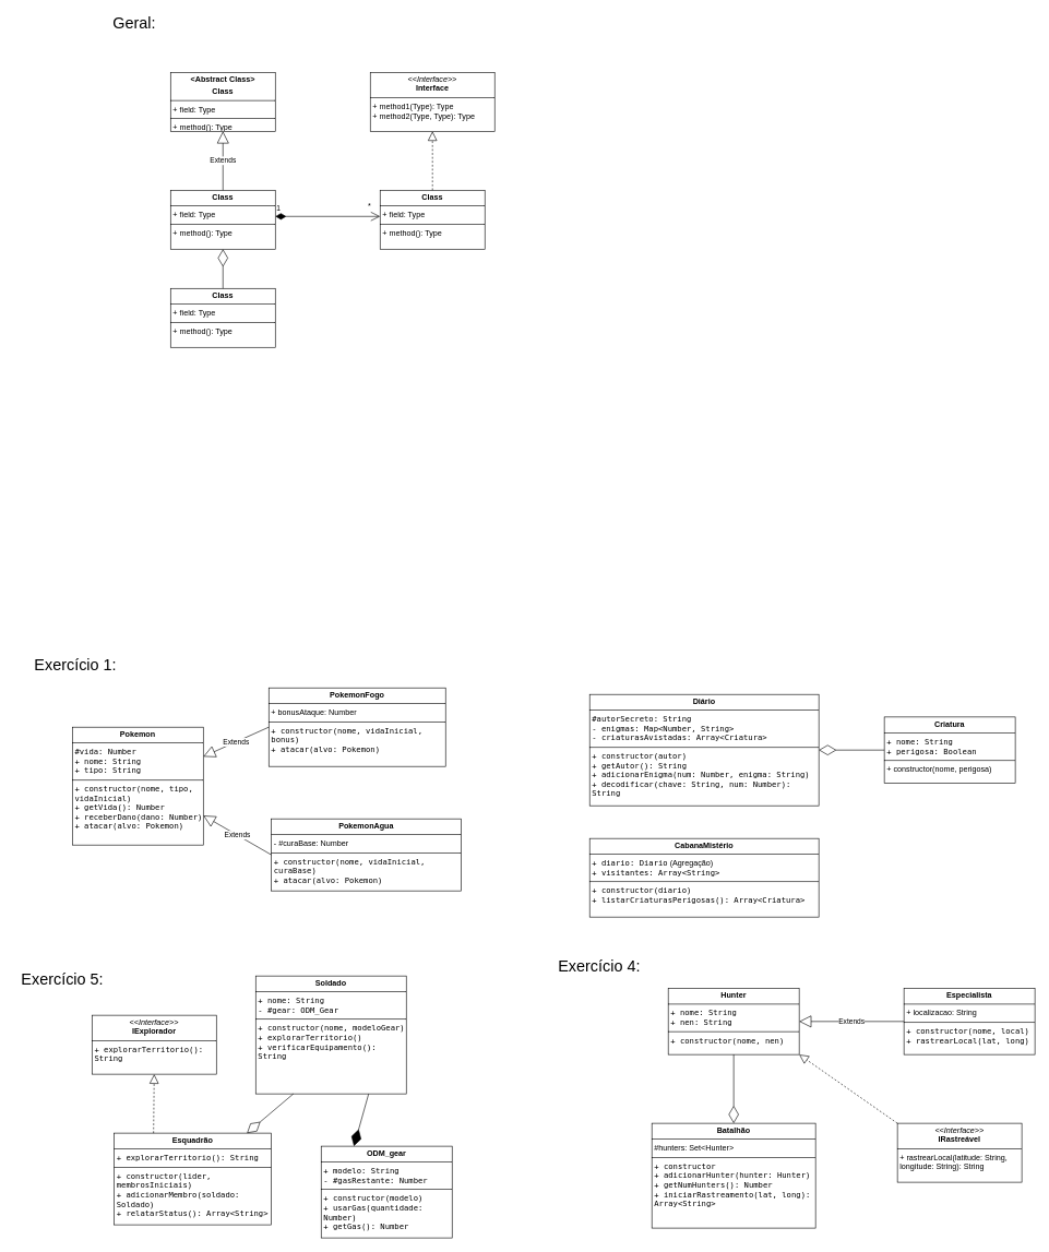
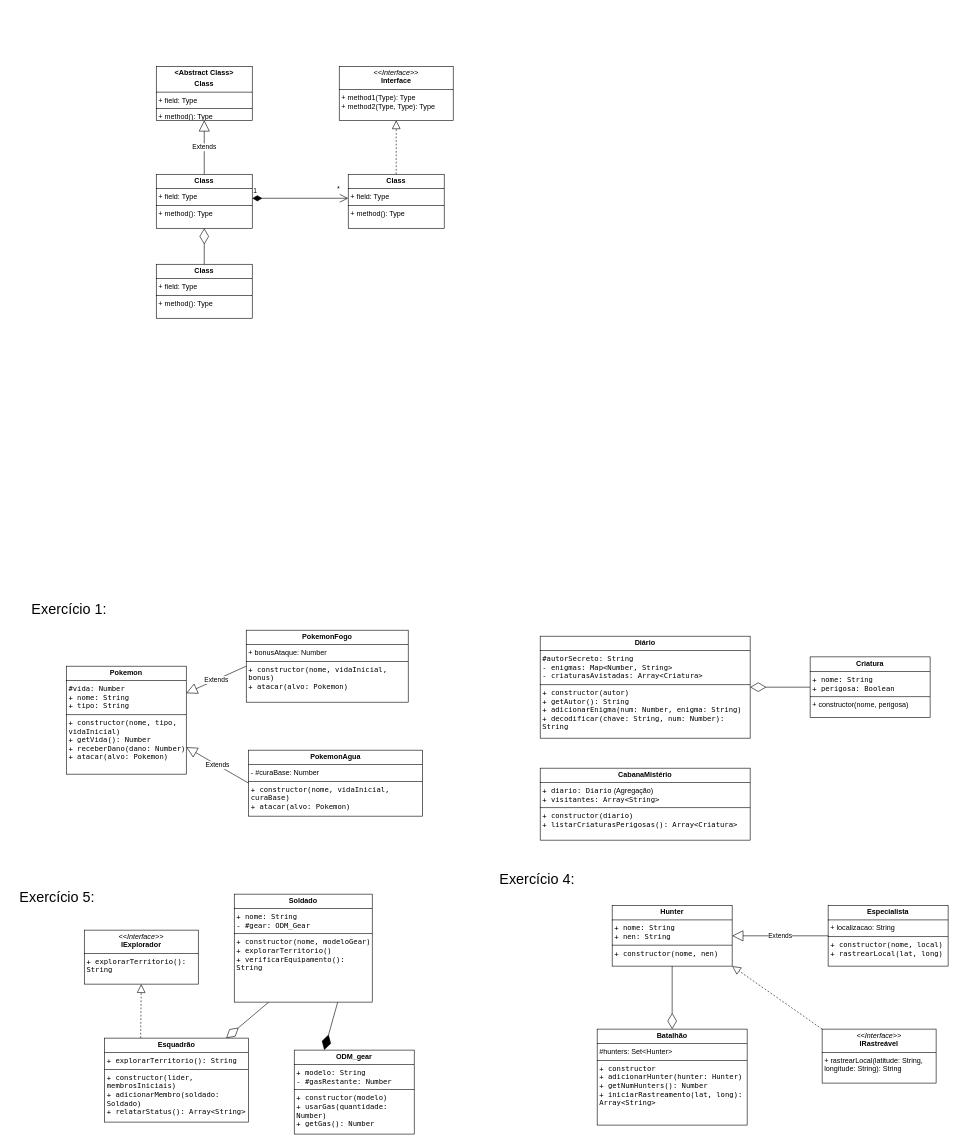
- <mxCell id="39" value="&lt;span style=&quot;font-size: 24px;&quot;&gt;Geral:&lt;/span&gt;" style="text;html=1;whiteSpace=wrap;strokeColor=none;fillColor=none;align=center;verticalAlign=middle;rounded=0;" vertex="1" parent="1"><mxGeometry x="130" y="20" width="150" height="30" as="geometry" /></mxCell>
- <mxCell id="27" value="&lt;font style=&quot;font-size: 24px;&quot;&gt;Exercício 4:&lt;/font&gt;" style="text;html=1;whiteSpace=wrap;strokeColor=none;fillColor=none;align=center;verticalAlign=middle;rounded=0;" vertex="1" parent="1"><mxGeometry x="840" y="1460" width="150" height="30" as="geometry" /></mxCell>
+ <mxCell id="27" value="&lt;font style=&quot;font-size: 24px;&quot;&gt;Exercício 4:&lt;/font&gt;" style="text;html=1;whiteSpace=wrap;strokeColor=none;fillColor=none;align=center;verticalAlign=middle;rounded=0;" vertex="1" parent="1"><mxGeometry x="820" y="1450" width="150" height="30" as="geometry" /></mxCell>
